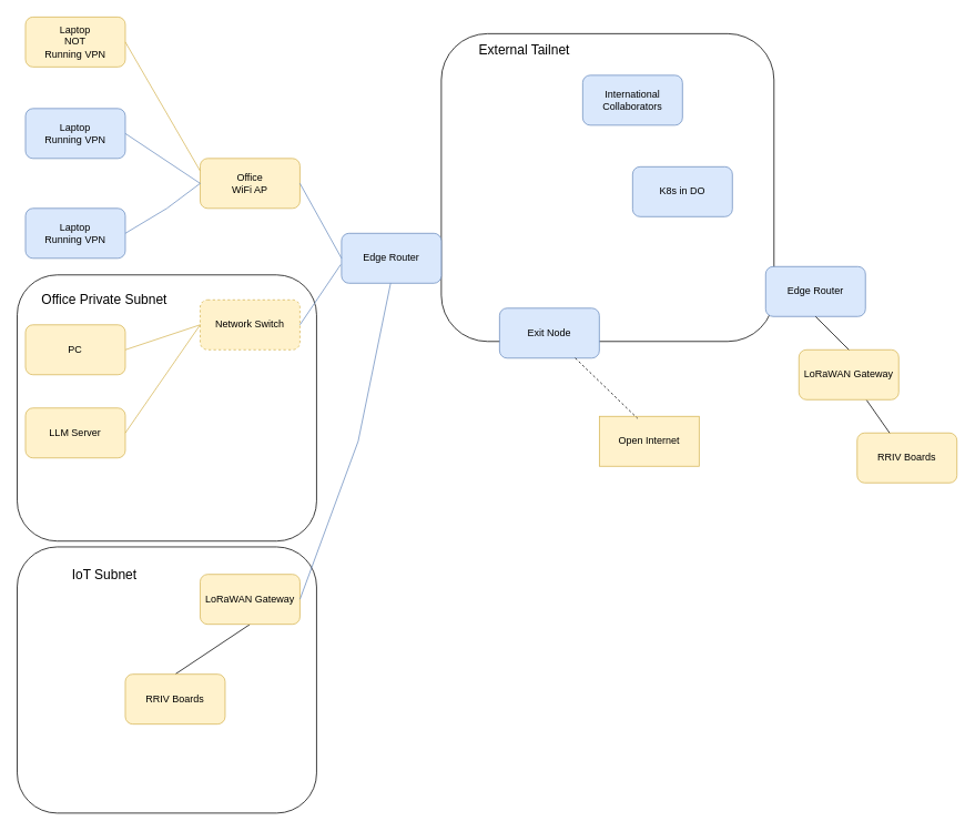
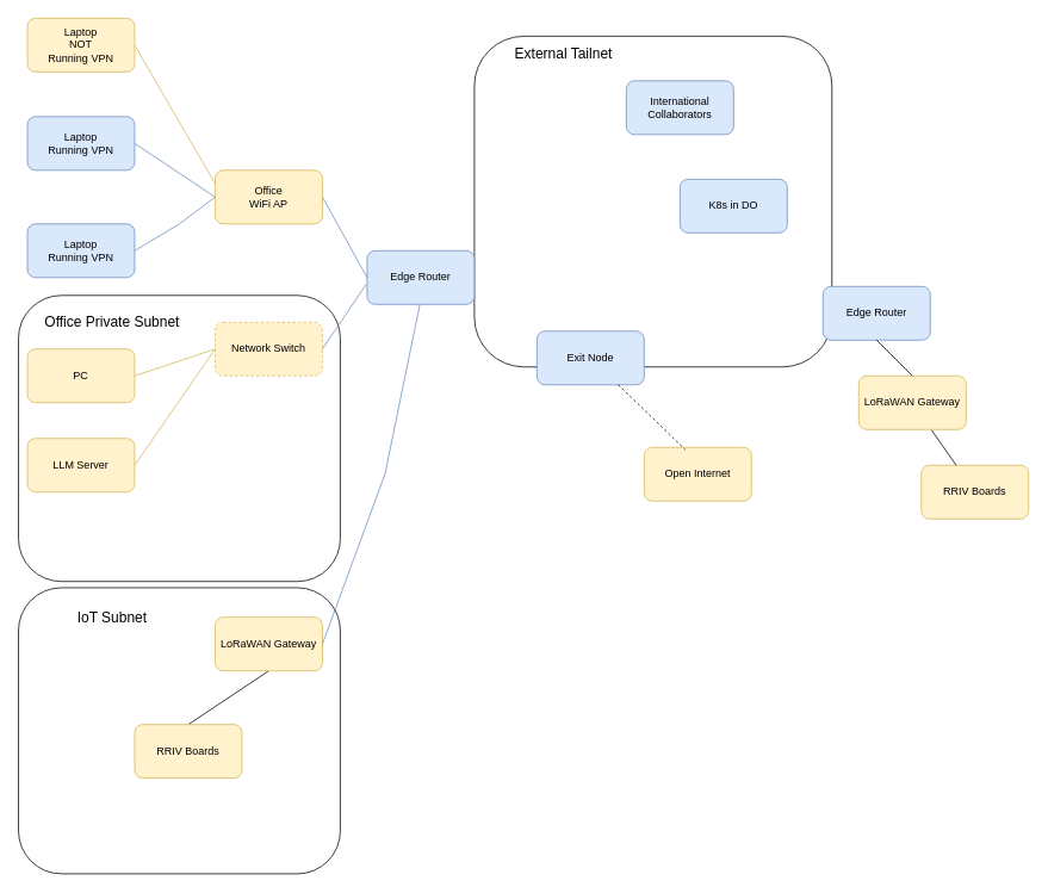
- <mxCell id="19" value="Open Internet" style="whiteSpace=wrap;html=1;fillColor=#fff2cc;strokeColor=#d6b656;rounded=0;" vertex="1" parent="1"><mxGeometry x="720" y="500" width="120" height="60" as="geometry" /></mxCell>
+ <mxCell id="19" value="Open Internet" style="rounded=1;whiteSpace=wrap;html=1;fillColor=#fff2cc;strokeColor=#d6b656;" vertex="1" parent="1"><mxGeometry x="720" y="500" width="120" height="60" as="geometry" /></mxCell>
